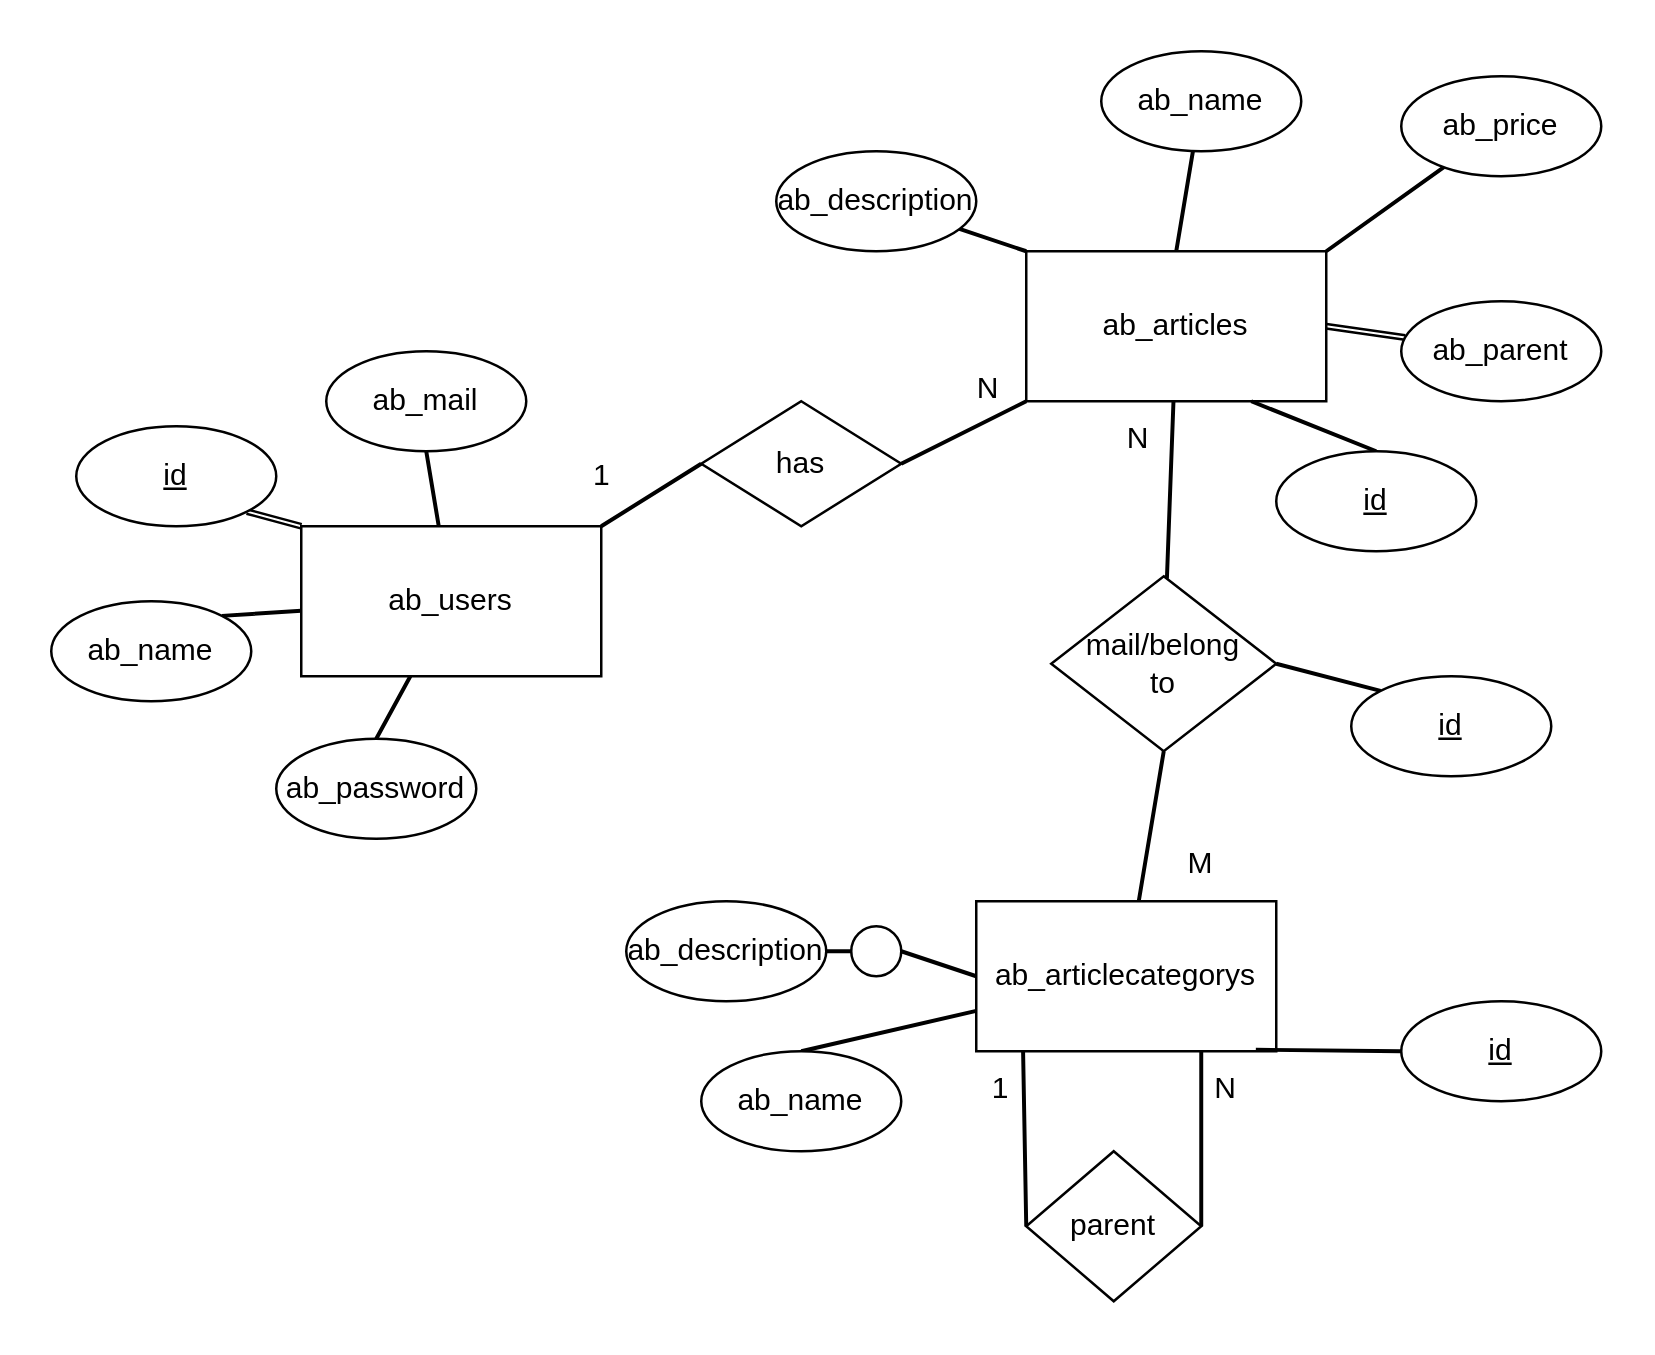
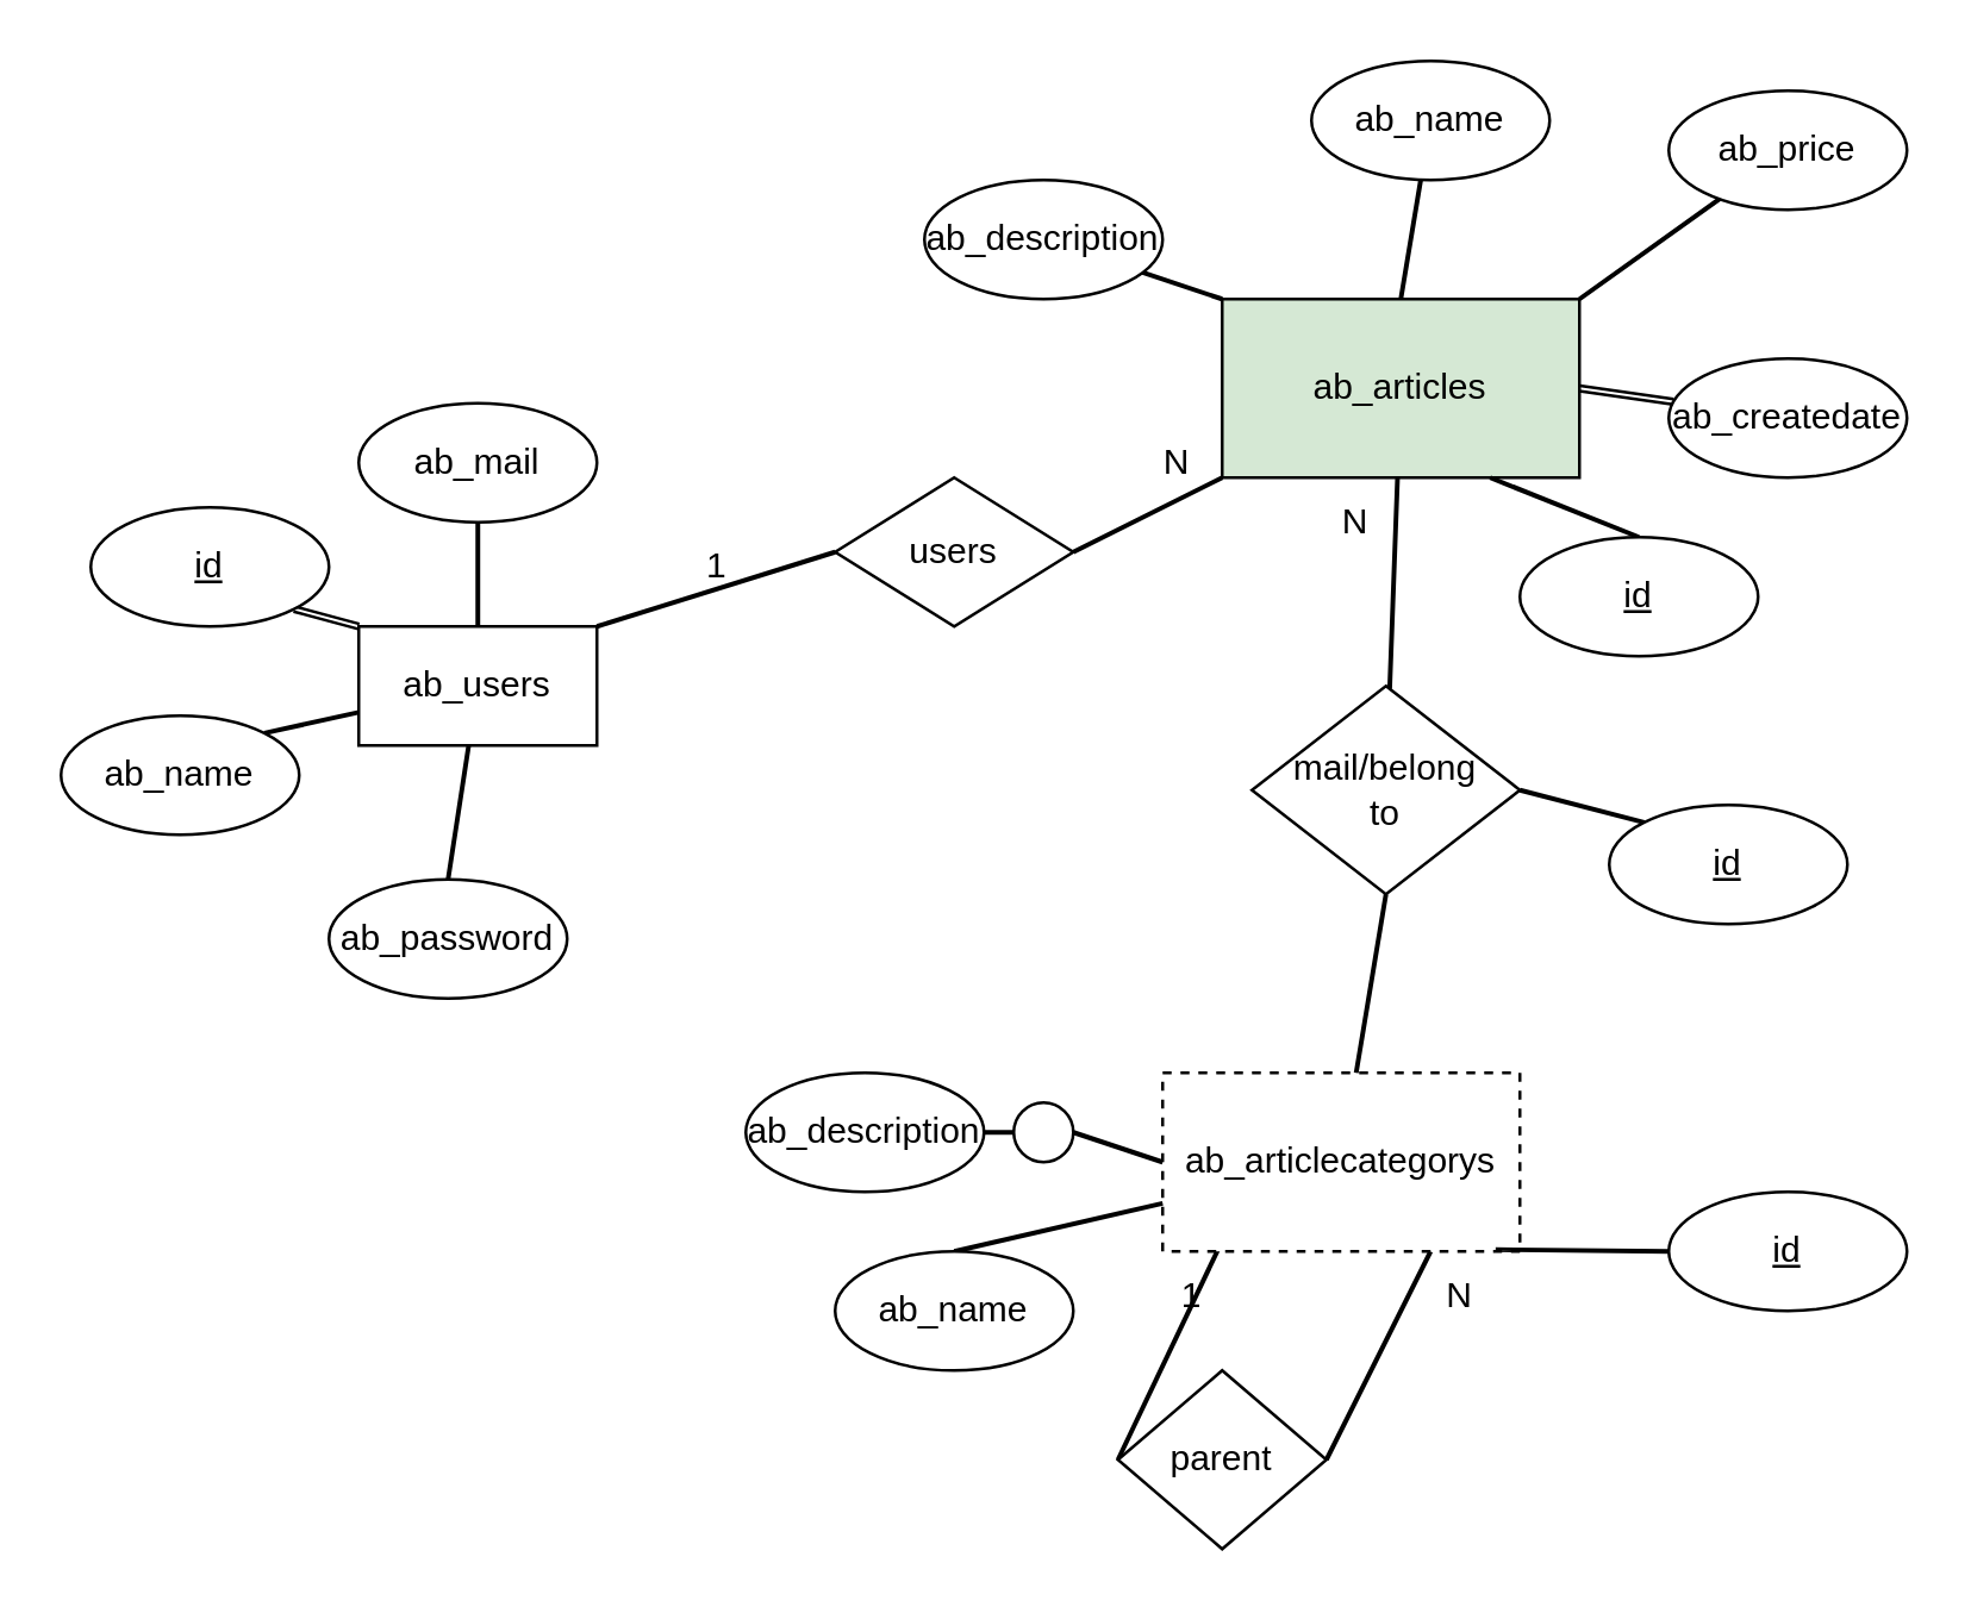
- <mxCell id="7" value="ab_articles" style="rounded=0;whiteSpace=wrap;html=1;" vertex="1" parent="1"><mxGeometry x="410" y="100" width="120" height="60" as="geometry" /></mxCell>
+ <mxCell id="7" value="ab_articles" style="rounded=0;whiteSpace=wrap;html=1;fillColor=#d5e8d4;" vertex="1" parent="1"><mxGeometry x="410" y="100" width="120" height="60" as="geometry" /></mxCell>
- <mxCell id="22" value="ab_parent" style="ellipse;whiteSpace=wrap;html=1;" vertex="1" parent="1"><mxGeometry x="560" y="120" width="80" height="40" as="geometry" /></mxCell>
+ <mxCell id="22" value="ab_createdate" style="ellipse;whiteSpace=wrap;html=1;" vertex="1" parent="1"><mxGeometry x="560" y="120" width="80" height="40" as="geometry" /></mxCell>
- <mxCell id="18" value="ab_mail" style="ellipse;whiteSpace=wrap;html=1;" vertex="1" parent="1"><mxGeometry x="130" y="140" width="80" height="40" as="geometry" /></mxCell>
+ <mxCell id="18" value="ab_mail" style="ellipse;whiteSpace=wrap;html=1;" vertex="1" parent="1"><mxGeometry x="120" y="135" width="80" height="40" as="geometry" /></mxCell>
- <mxCell id="27" value="has" style="rhombus;whiteSpace=wrap;html=1;" vertex="1" parent="1"><mxGeometry x="280" y="160" width="80" height="50" as="geometry" /></mxCell>
+ <mxCell id="27" value="users" style="rhombus;whiteSpace=wrap;html=1;" vertex="1" parent="1"><mxGeometry x="280" y="160" width="80" height="50" as="geometry" /></mxCell>
- <mxCell id="2" value="ab_users" style="rounded=0;whiteSpace=wrap;html=1;" vertex="1" parent="1"><mxGeometry x="120" y="210" width="120" height="60" as="geometry" /></mxCell>
+ <mxCell id="2" value="ab_users" style="rounded=0;whiteSpace=wrap;html=1;" vertex="1" parent="1"><mxGeometry x="120" y="210" width="80" height="40" as="geometry" /></mxCell>
- <mxCell id="44" value="M" style="text;html=1;strokeColor=none;fillColor=none;align=center;verticalAlign=middle;whiteSpace=wrap;rounded=0;" vertex="1" parent="1"><mxGeometry x="450" y="330" width="60" height="30" as="geometry" /></mxCell>
- <mxCell id="10" value="ab_articlecategorys" style="rounded=0;whiteSpace=wrap;html=1;" vertex="1" parent="1"><mxGeometry x="390" y="360" width="120" height="60" as="geometry" /></mxCell>
+ <mxCell id="10" value="ab_articlecategorys" style="rounded=0;whiteSpace=wrap;html=1;dashed=1;" vertex="1" parent="1"><mxGeometry x="390" y="360" width="120" height="60" as="geometry" /></mxCell>
- <mxCell id="38" value="parent" style="rhombus;whiteSpace=wrap;html=1;" vertex="1" parent="1"><mxGeometry x="410" y="460" width="70" height="60" as="geometry" /></mxCell>
+ <mxCell id="38" value="parent" style="rhombus;whiteSpace=wrap;html=1;" vertex="1" parent="1"><mxGeometry x="375" y="460" width="70" height="60" as="geometry" /></mxCell>
